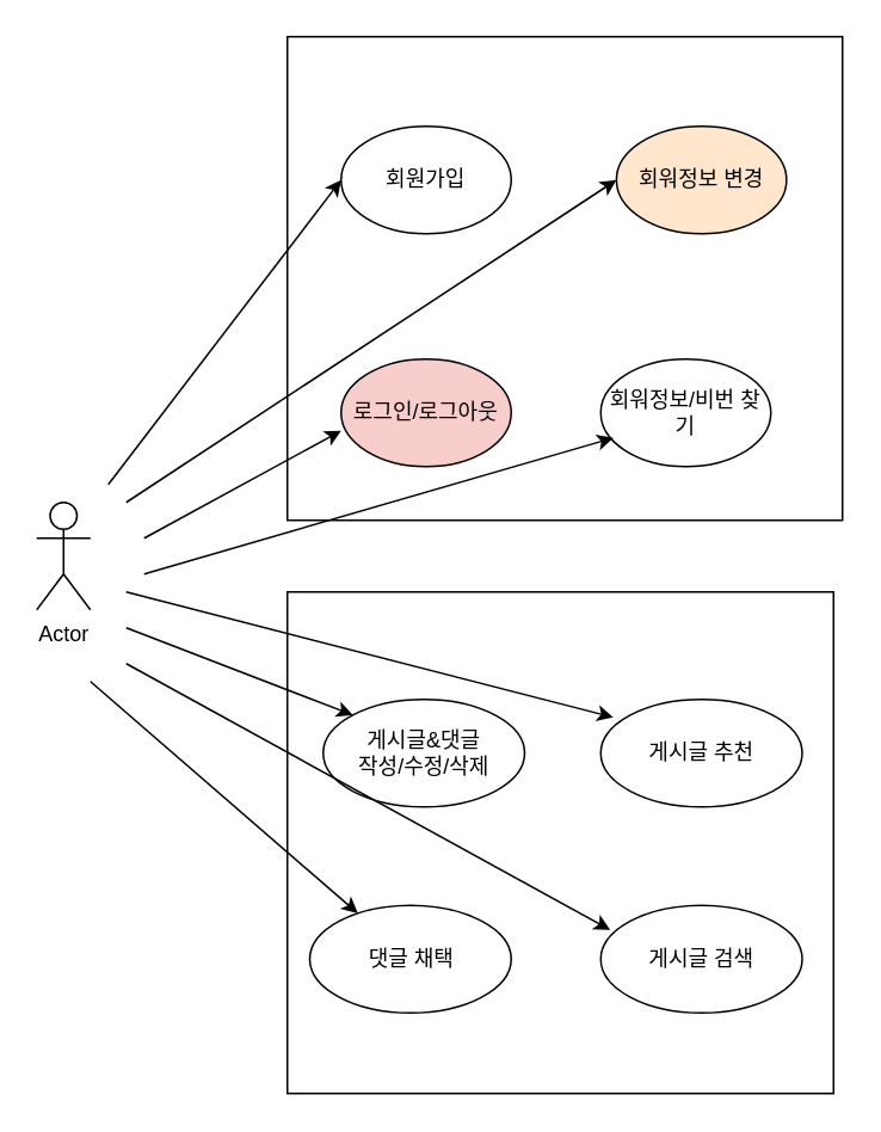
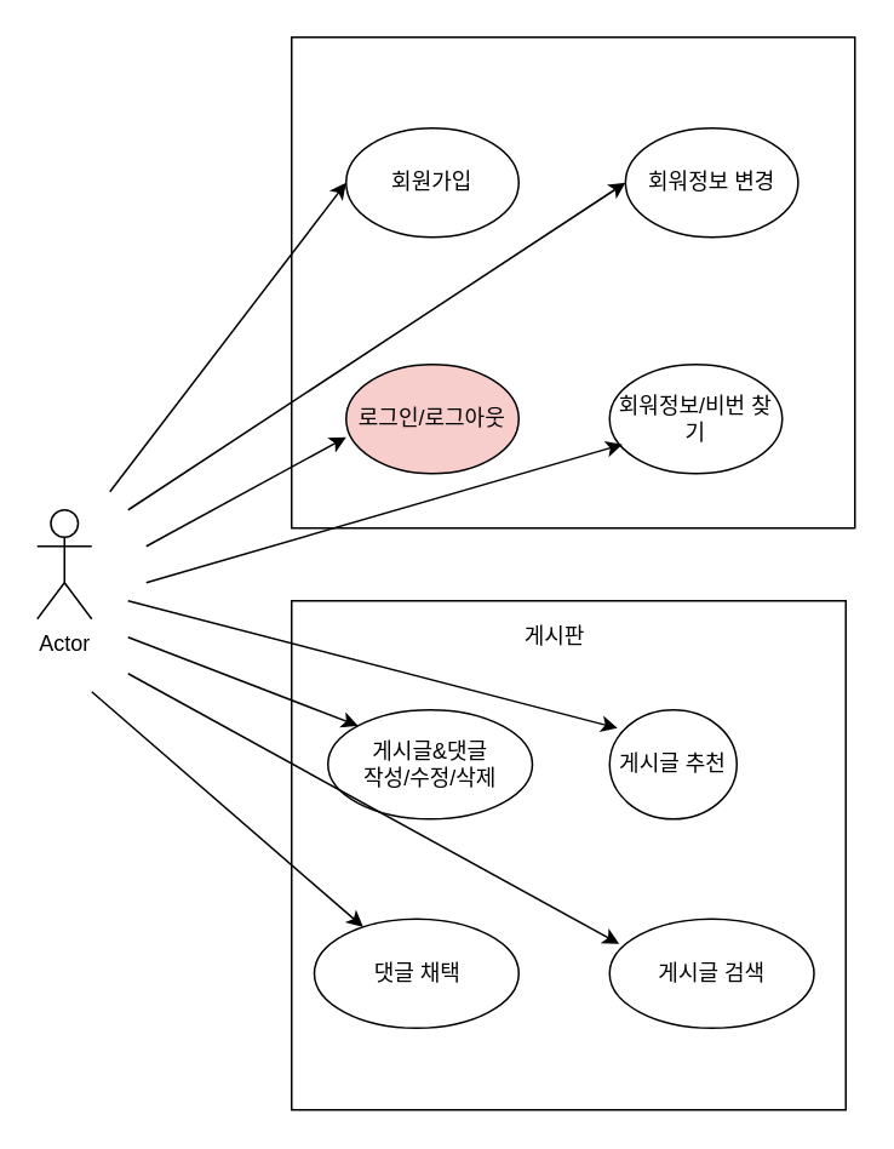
- <mxCell id="6" value="&lt;div&gt;회워정보 변경&lt;/div&gt;" style="ellipse;whiteSpace=wrap;html=1;fillColor=#ffe6cc;" vertex="1" parent="1"><mxGeometry x="343.75" y="70" width="95" height="60" as="geometry" /></mxCell>
+ <mxCell id="6" value="&lt;div&gt;회워정보 변경&lt;/div&gt;" style="ellipse;whiteSpace=wrap;html=1;" vertex="1" parent="1"><mxGeometry x="343.75" y="70" width="95" height="60" as="geometry" /></mxCell>
+ <mxCell id="9" value="게시판" style="text;html=1;strokeColor=none;fillColor=none;align=center;verticalAlign=middle;whiteSpace=wrap;rounded=0;" vertex="1" parent="1"><mxGeometry x="285" y="340" width="40" height="20" as="geometry" /></mxCell>
- <mxCell id="11" value="게시글 추천" style="ellipse;whiteSpace=wrap;html=1;" vertex="1" parent="1"><mxGeometry x="335" y="390" width="112.5" height="60" as="geometry" /></mxCell>
+ <mxCell id="11" value="게시글 추천" style="ellipse;whiteSpace=wrap;html=1;" vertex="1" parent="1"><mxGeometry x="335" y="390" width="70" height="60" as="geometry" /></mxCell>
